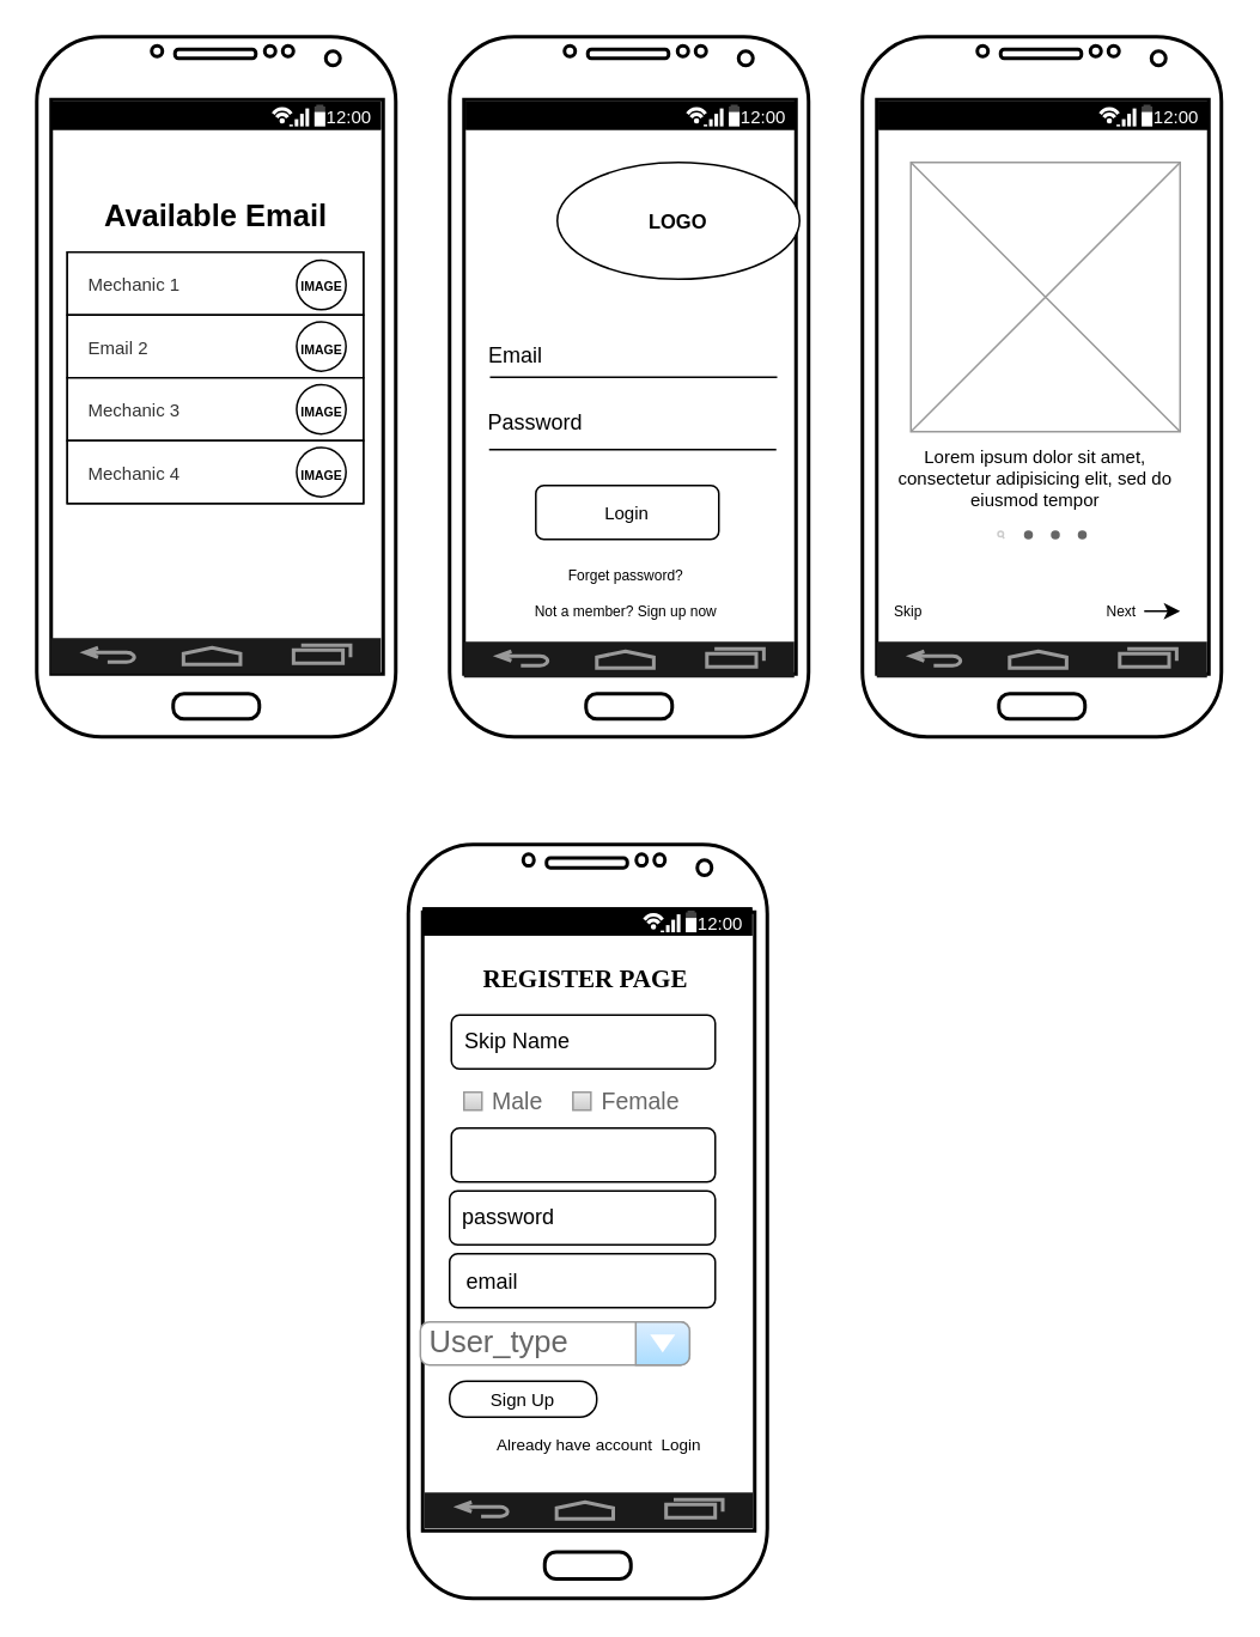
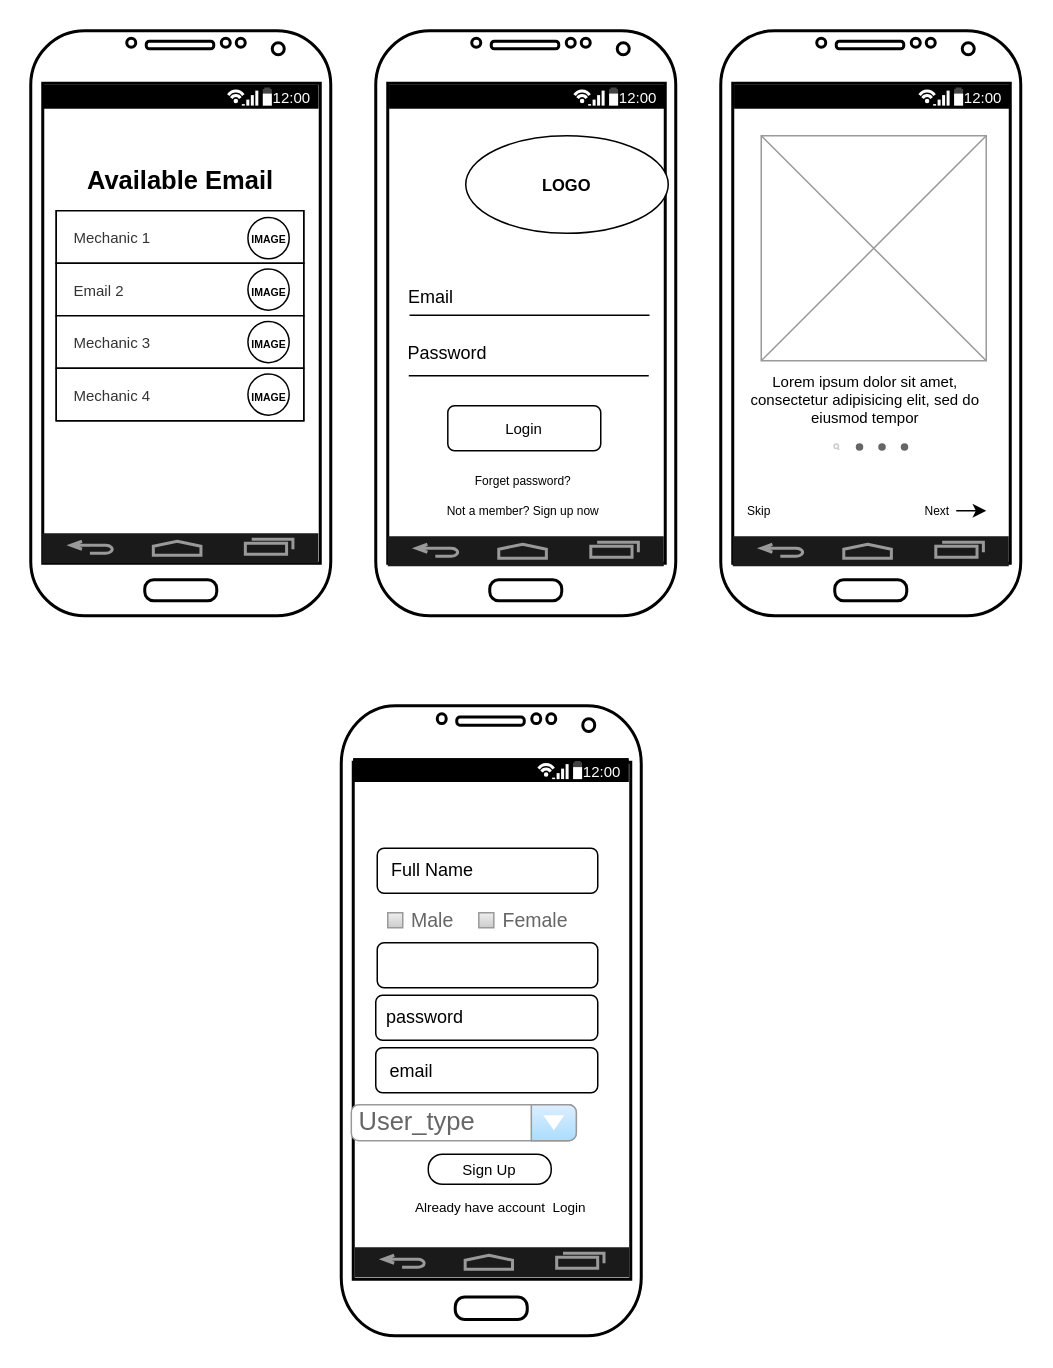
- <mxCell id="38" value="&lt;h3&gt;&lt;font face=&quot;Times New Roman&quot;&gt;REGISTER PAGE&lt;/font&gt;&lt;/h3&gt;" style="text;html=1;strokeColor=none;fillColor=none;align=center;verticalAlign=middle;whiteSpace=wrap;rounded=0;" vertex="1" parent="1"><mxGeometry x="261" y="535" width="130" height="20" as="geometry" /></mxCell>
- <mxCell id="40" value="Skip Name" style="text;html=1;strokeColor=none;fillColor=none;align=center;verticalAlign=middle;whiteSpace=wrap;rounded=0;" vertex="1" parent="1"><mxGeometry x="248" y="570" width="80" height="20" as="geometry" /></mxCell>
+ <mxCell id="40" value="Full Name" style="text;html=1;strokeColor=none;fillColor=none;align=center;verticalAlign=middle;whiteSpace=wrap;rounded=0;" vertex="1" parent="1"><mxGeometry x="248" y="570" width="80" height="20" as="geometry" /></mxCell>
- <mxCell id="49" value="Sign Up" style="rounded=1;html=1;shadow=0;dashed=0;whiteSpace=wrap;fontSize=10;align=center;arcSize=47;" vertex="1" parent="1"><mxGeometry x="250.02" y="769" width="81.96" height="20" as="geometry" /></mxCell>
+ <mxCell id="49" value="Sign Up" style="rounded=1;html=1;shadow=0;dashed=0;whiteSpace=wrap;fontSize=10;align=center;arcSize=47;" vertex="1" parent="1"><mxGeometry x="285.02" y="769" width="81.96" height="20" as="geometry" /></mxCell>
